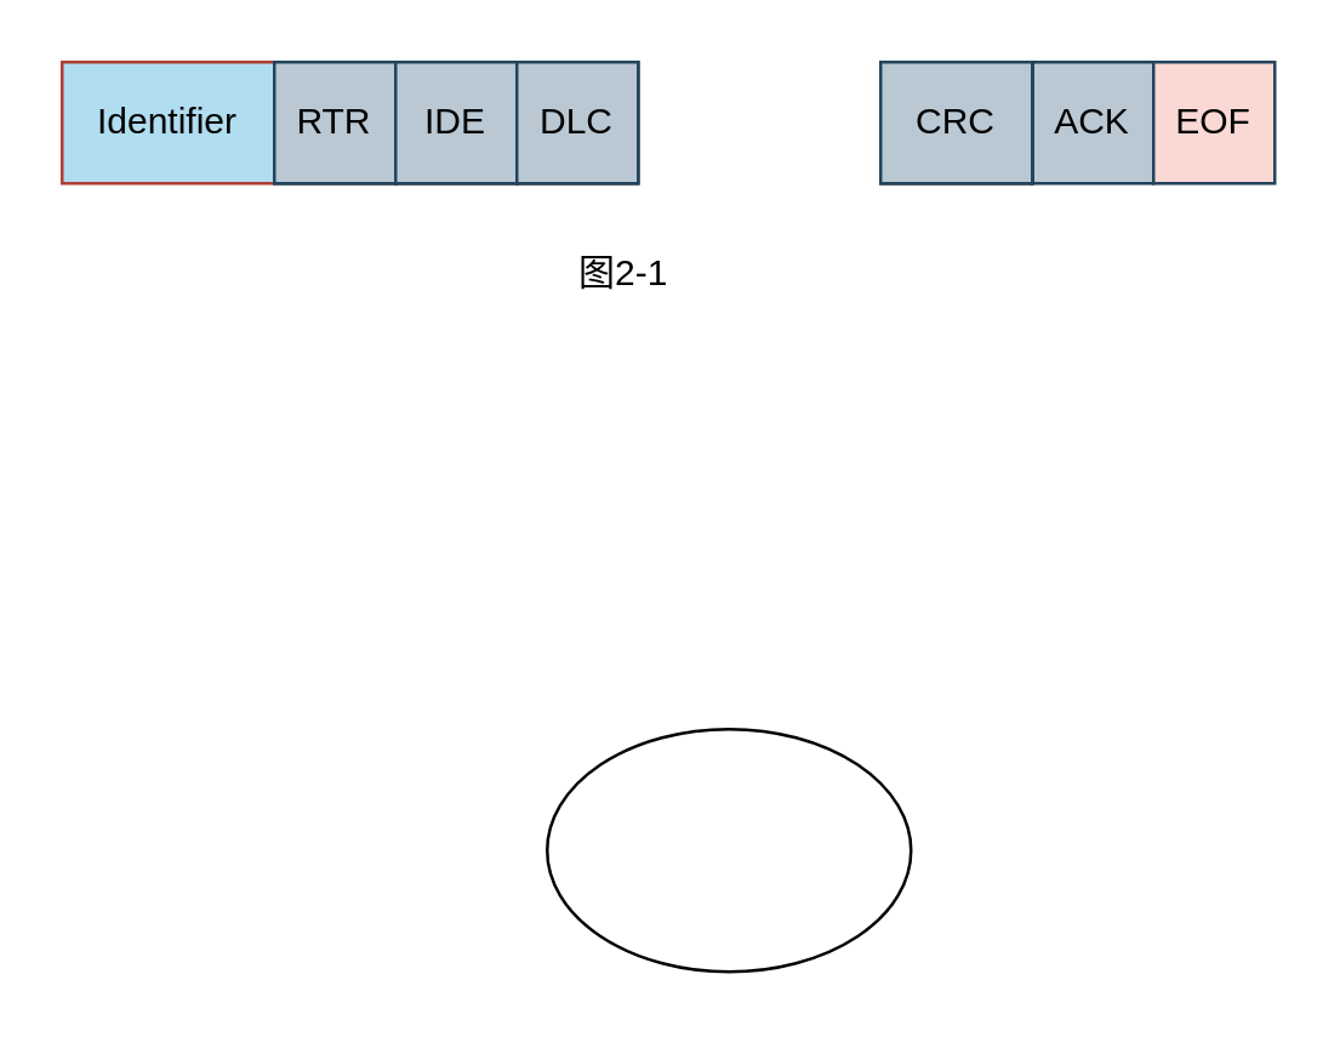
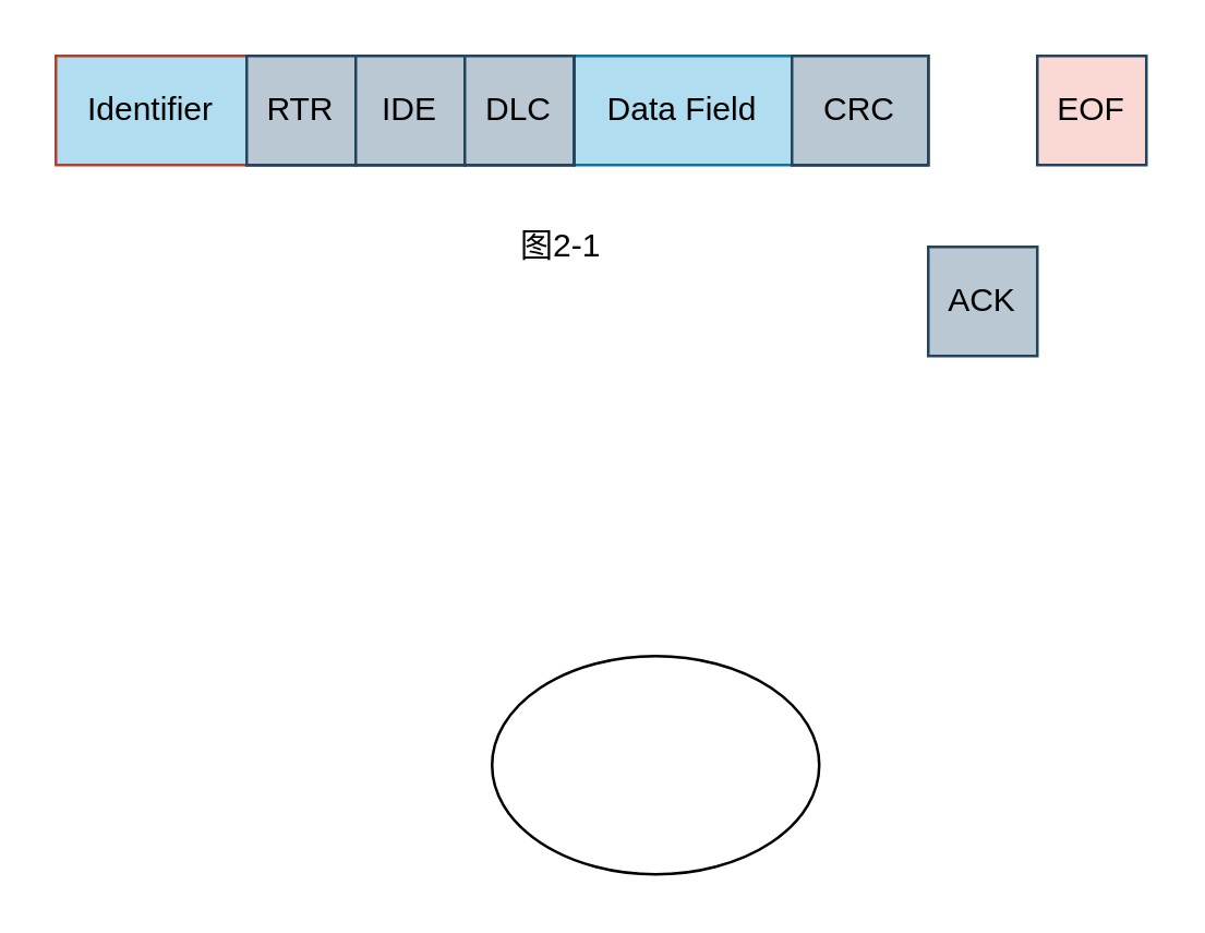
+ <mxCell id="4" value="Data Field" style="rounded=0;whiteSpace=wrap;html=1;fillColor=#b1ddf0;strokeColor=#10739e;" vertex="1" parent="1"><mxGeometry x="210" y="20" width="80" height="40" as="geometry" /></mxCell>
- <mxCell id="2" value="ACK" style="rounded=0;whiteSpace=wrap;html=1;align=center;fillColor=#bac8d3;strokeColor=#23445d;" vertex="1" parent="1"><mxGeometry x="340" y="20" width="40" height="40" as="geometry" /></mxCell>
+ <mxCell id="2" value="ACK" style="rounded=0;whiteSpace=wrap;html=1;align=center;fillColor=#bac8d3;strokeColor=#23445d;" vertex="1" parent="1"><mxGeometry x="340" y="90" width="40" height="40" as="geometry" /></mxCell>
